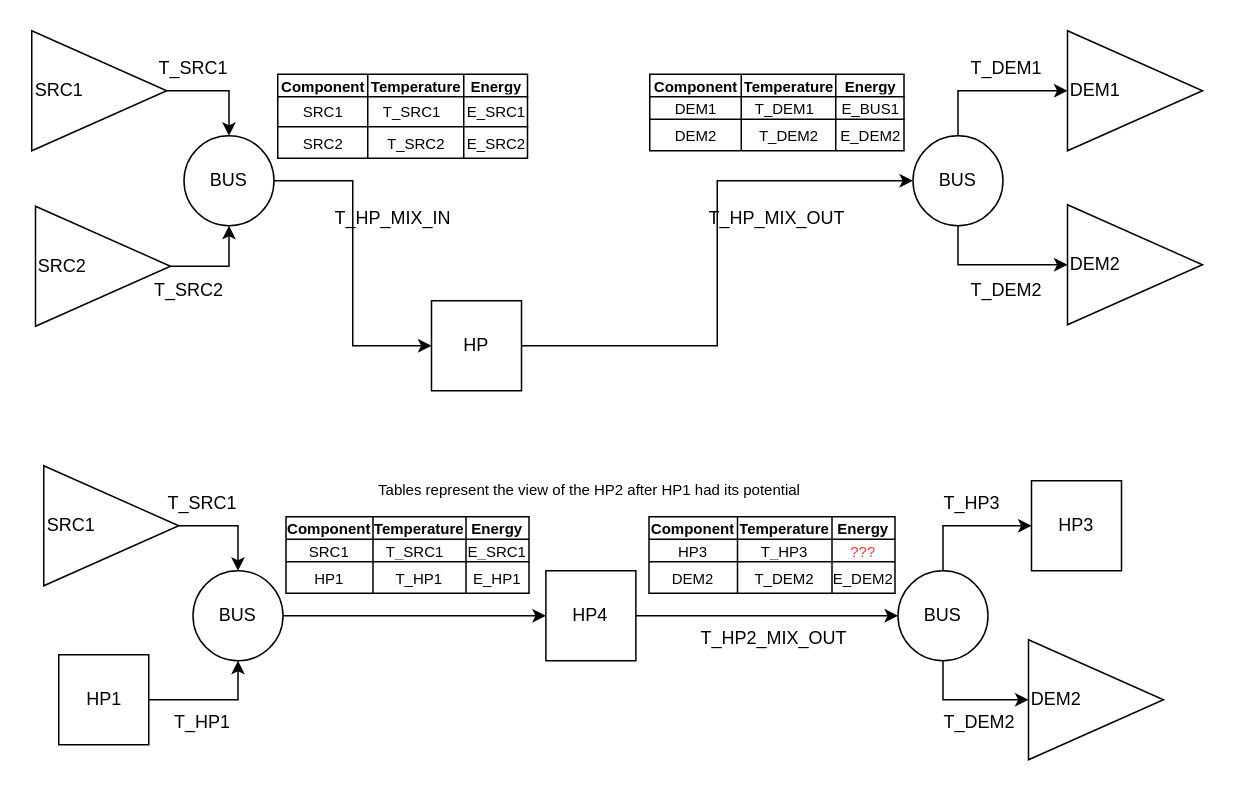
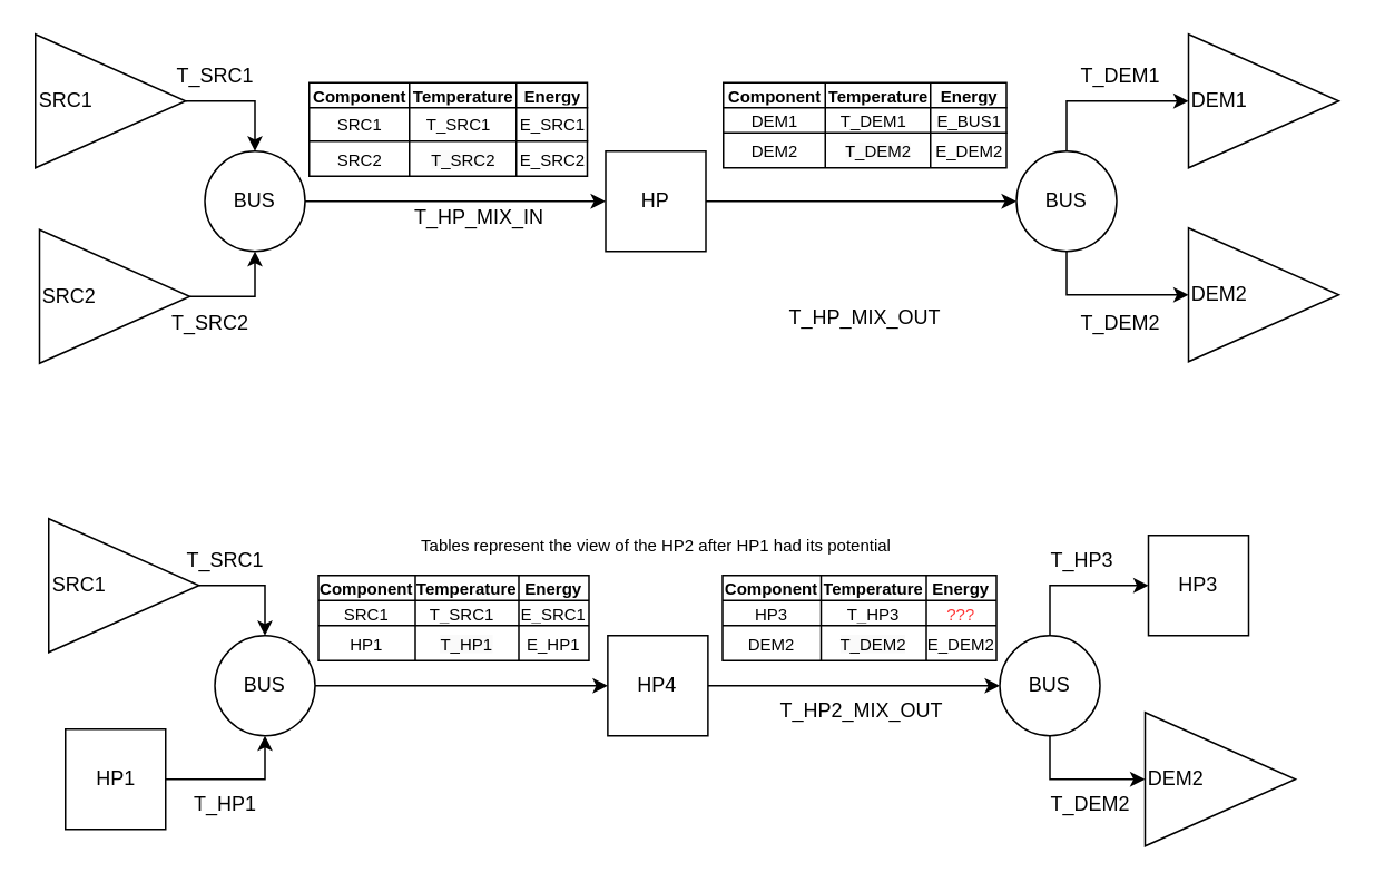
- <mxCell id="19" value="T_HP_MIX_IN" style="text;html=1;align=center;verticalAlign=middle;resizable=0;points=[];autosize=1;strokeColor=none;fillColor=none;" vertex="1" parent="1"><mxGeometry x="211" y="130" width="100" height="30" as="geometry" /></mxCell>
+ <mxCell id="19" value="T_HP_MIX_IN" style="text;html=1;align=center;verticalAlign=middle;resizable=0;points=[];autosize=1;strokeColor=none;fillColor=none;" vertex="1" parent="1"><mxGeometry x="236" y="115" width="100" height="30" as="geometry" /></mxCell>
- <mxCell id="20" value="T_HP_MIX_OUT" style="text;html=1;align=center;verticalAlign=middle;resizable=0;points=[];autosize=1;strokeColor=none;fillColor=none;" vertex="1" parent="1"><mxGeometry x="462.25" y="130" width="110" height="30" as="geometry" /></mxCell>
+ <mxCell id="20" value="T_HP_MIX_OUT" style="text;html=1;align=center;verticalAlign=middle;resizable=0;points=[];autosize=1;strokeColor=none;fillColor=none;" vertex="1" parent="1"><mxGeometry x="462.25" y="175" width="110" height="30" as="geometry" /></mxCell>
- <mxCell id="3" value="HP" style="rounded=0;whiteSpace=wrap;html=1;" vertex="1" parent="1"><mxGeometry x="287" y="200" width="60" height="60" as="geometry" /></mxCell>
+ <mxCell id="3" value="HP" style="rounded=0;whiteSpace=wrap;html=1;" vertex="1" parent="1"><mxGeometry x="362" y="90" width="60" height="60" as="geometry" /></mxCell>
